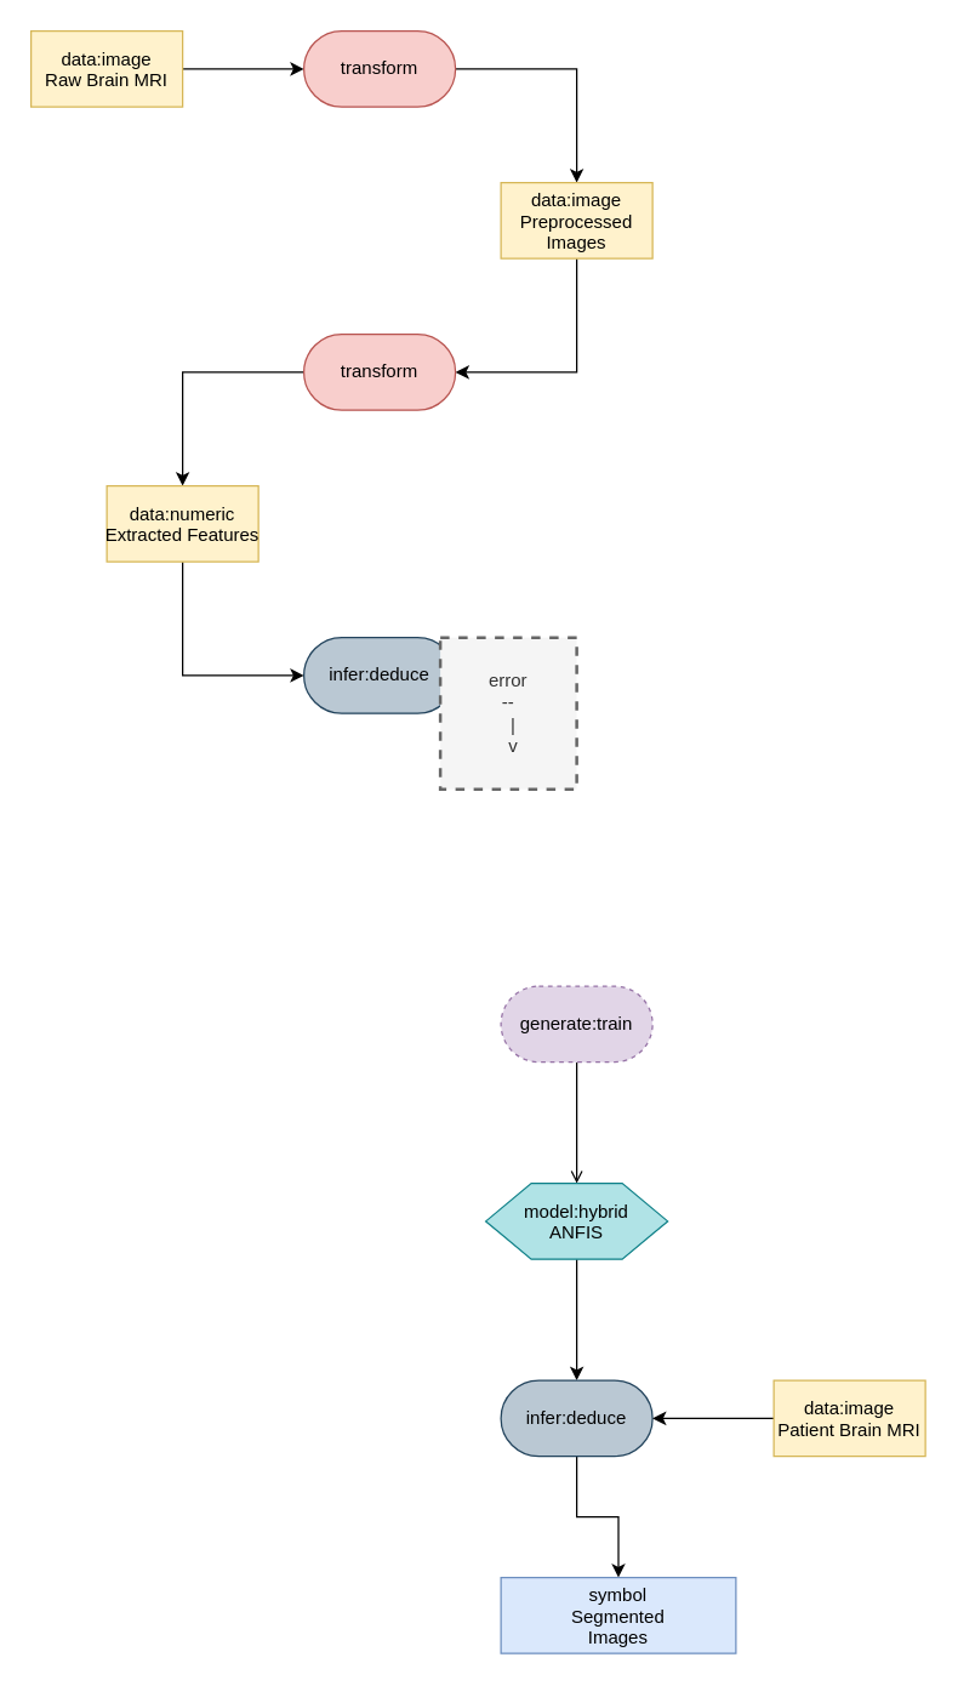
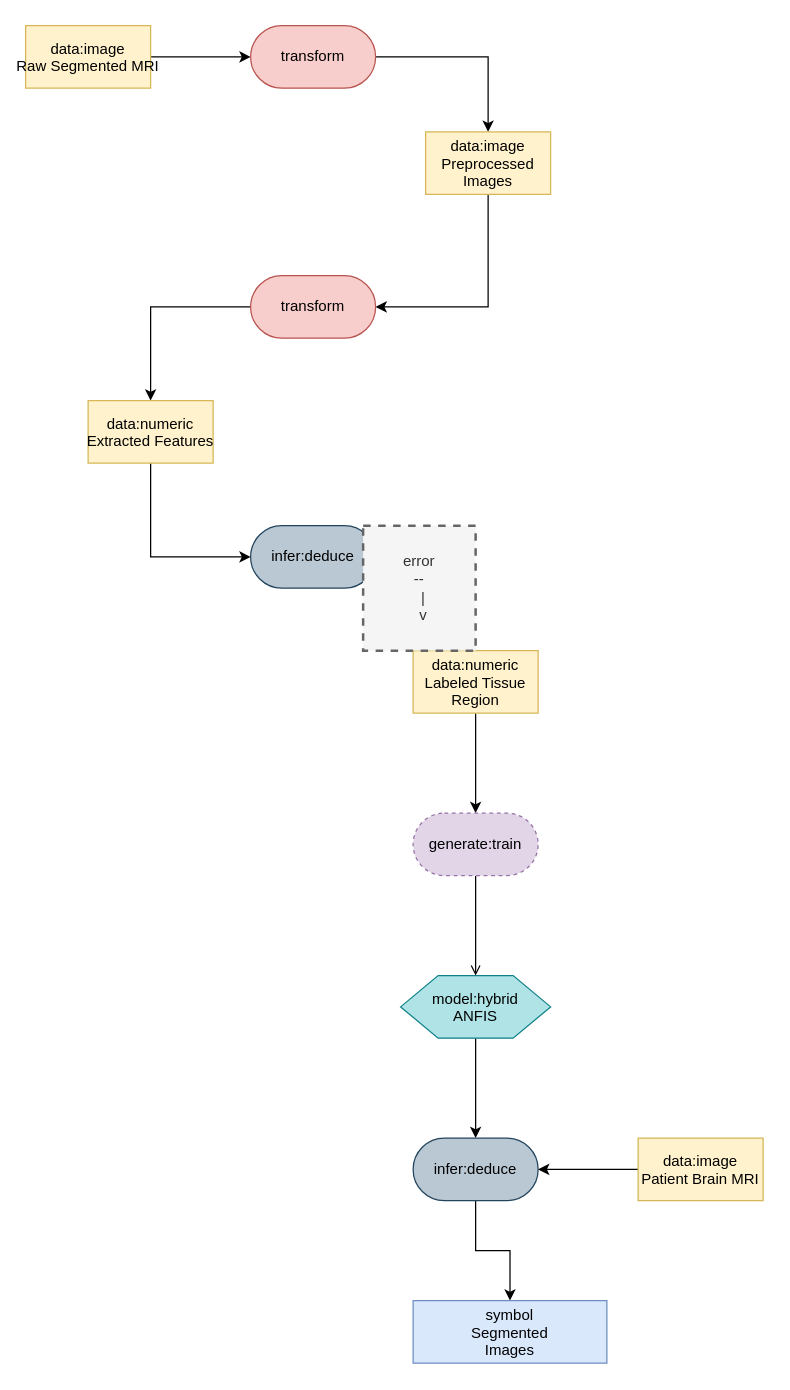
- <mxCell id="3" value="data:image&#10;Raw Brain MRI" style="rectangle;fillColor=#fff2cc;strokeColor=#d6b656;" name="data" vertex="1" parent="1"><mxGeometry x="20" y="20" width="100" height="50" as="geometry" /></mxCell>
+ <mxCell id="3" value="data:image&#10;Raw Segmented MRI" style="rectangle;fillColor=#fff2cc;strokeColor=#d6b656;" name="data" vertex="1" parent="1"><mxGeometry x="20" y="20" width="100" height="50" as="geometry" /></mxCell>
- <mxCell id="7" value="data:image&#10;Preprocessed&#10;Images" style="rectangle;fillColor=#fff2cc;strokeColor=#d6b656;" name="data" vertex="1" parent="1"><mxGeometry x="330" y="120" width="100" height="50" as="geometry" /></mxCell>
+ <mxCell id="7" value="data:image&#10;Preprocessed&#10;Images" style="rectangle;fillColor=#fff2cc;strokeColor=#d6b656;" name="data" vertex="1" parent="1"><mxGeometry x="340" y="105" width="100" height="50" as="geometry" /></mxCell>
+ <mxCell id="14" value="data:numeric&#10;Labeled Tissue&#10;Region" style="rectangle;fillColor=#fff2cc;strokeColor=#d6b656;" name="data" vertex="1" parent="1"><mxGeometry x="330" y="520" width="100" height="50" as="geometry" /></mxCell>
+ <mxCell id="13" style="edgeStyle=orthogonalEdgeStyle;rounded=0;orthogonalLoop=1;jettySize=auto;html=1;exitX=0.5;exitY=1;exitDx=0;exitDy=0;entryX=0.5;entryY=0;entryDx=0;entryDy=0;" edge="1" parent="1" source="14" target="17"><mxGeometry relative="1" as="geometry" /></mxCell>
